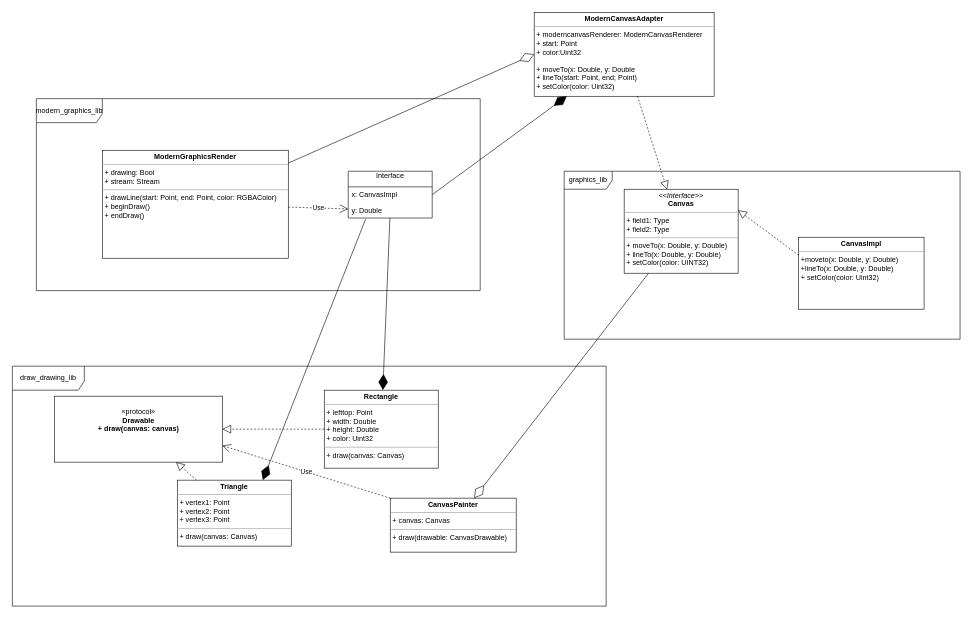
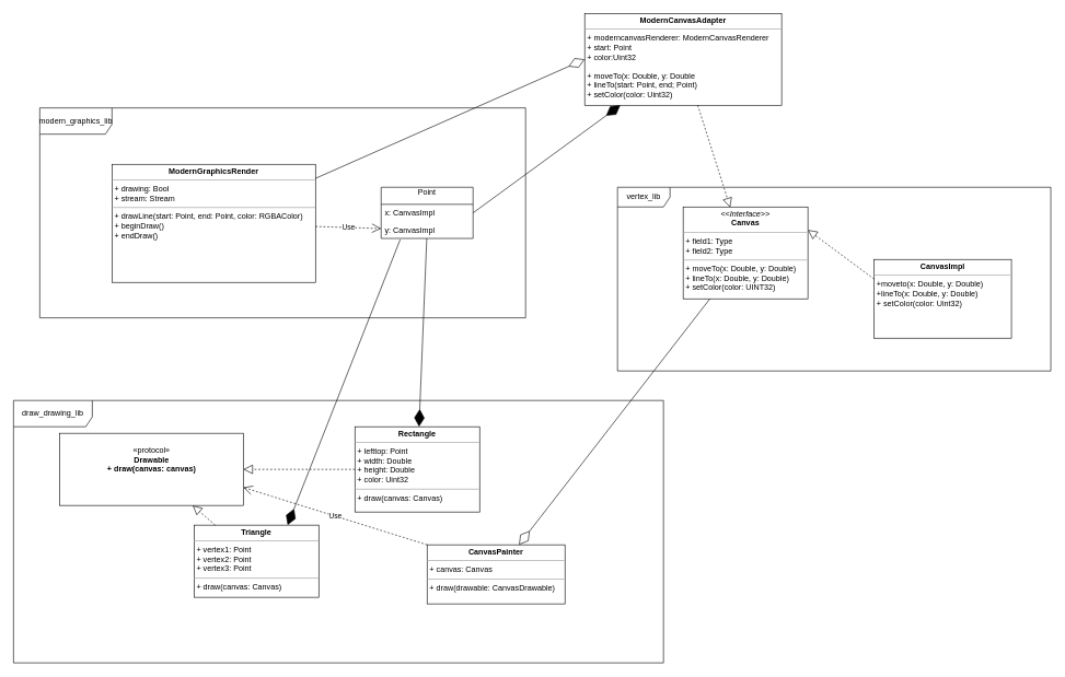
- <mxCell id="8" value="Interface&#10;" style="swimlane;fontStyle=0;childLayout=stackLayout;horizontal=1;startSize=26;fillColor=none;horizontalStack=0;resizeParent=1;resizeParentMax=0;resizeLast=0;collapsible=1;marginBottom=0;" vertex="1" parent="1"><mxGeometry x="580" y="285" width="140" height="78" as="geometry" /></mxCell>
+ <mxCell id="8" value="Point&#10;" style="swimlane;fontStyle=0;childLayout=stackLayout;horizontal=1;startSize=26;fillColor=none;horizontalStack=0;resizeParent=1;resizeParentMax=0;resizeLast=0;collapsible=1;marginBottom=0;" vertex="1" parent="1"><mxGeometry x="580" y="285" width="140" height="78" as="geometry" /></mxCell>
- <mxCell id="2" value="graphics_lib" style="shape=umlFrame;whiteSpace=wrap;html=1;width=80;height=30;" vertex="1" parent="1"><mxGeometry x="940" y="285" width="660" height="280" as="geometry" /></mxCell>
+ <mxCell id="2" value="vertex_lib" style="shape=umlFrame;whiteSpace=wrap;html=1;width=80;height=30;" vertex="1" parent="1"><mxGeometry x="940" y="285" width="660" height="280" as="geometry" /></mxCell>
- <mxCell id="10" value="y: Double&#10;" style="text;strokeColor=none;fillColor=none;align=left;verticalAlign=top;spacingLeft=4;spacingRight=4;overflow=hidden;rotatable=0;points=[[0,0.5],[1,0.5]];portConstraint=eastwest;" vertex="1" parent="8"><mxGeometry y="52" width="140" height="26" as="geometry" /></mxCell>
+ <mxCell id="10" value="y: CanvasImpl&#10;" style="text;strokeColor=none;fillColor=none;align=left;verticalAlign=top;spacingLeft=4;spacingRight=4;overflow=hidden;rotatable=0;points=[[0,0.5],[1,0.5]];portConstraint=eastwest;" vertex="1" parent="8"><mxGeometry y="52" width="140" height="26" as="geometry" /></mxCell>
